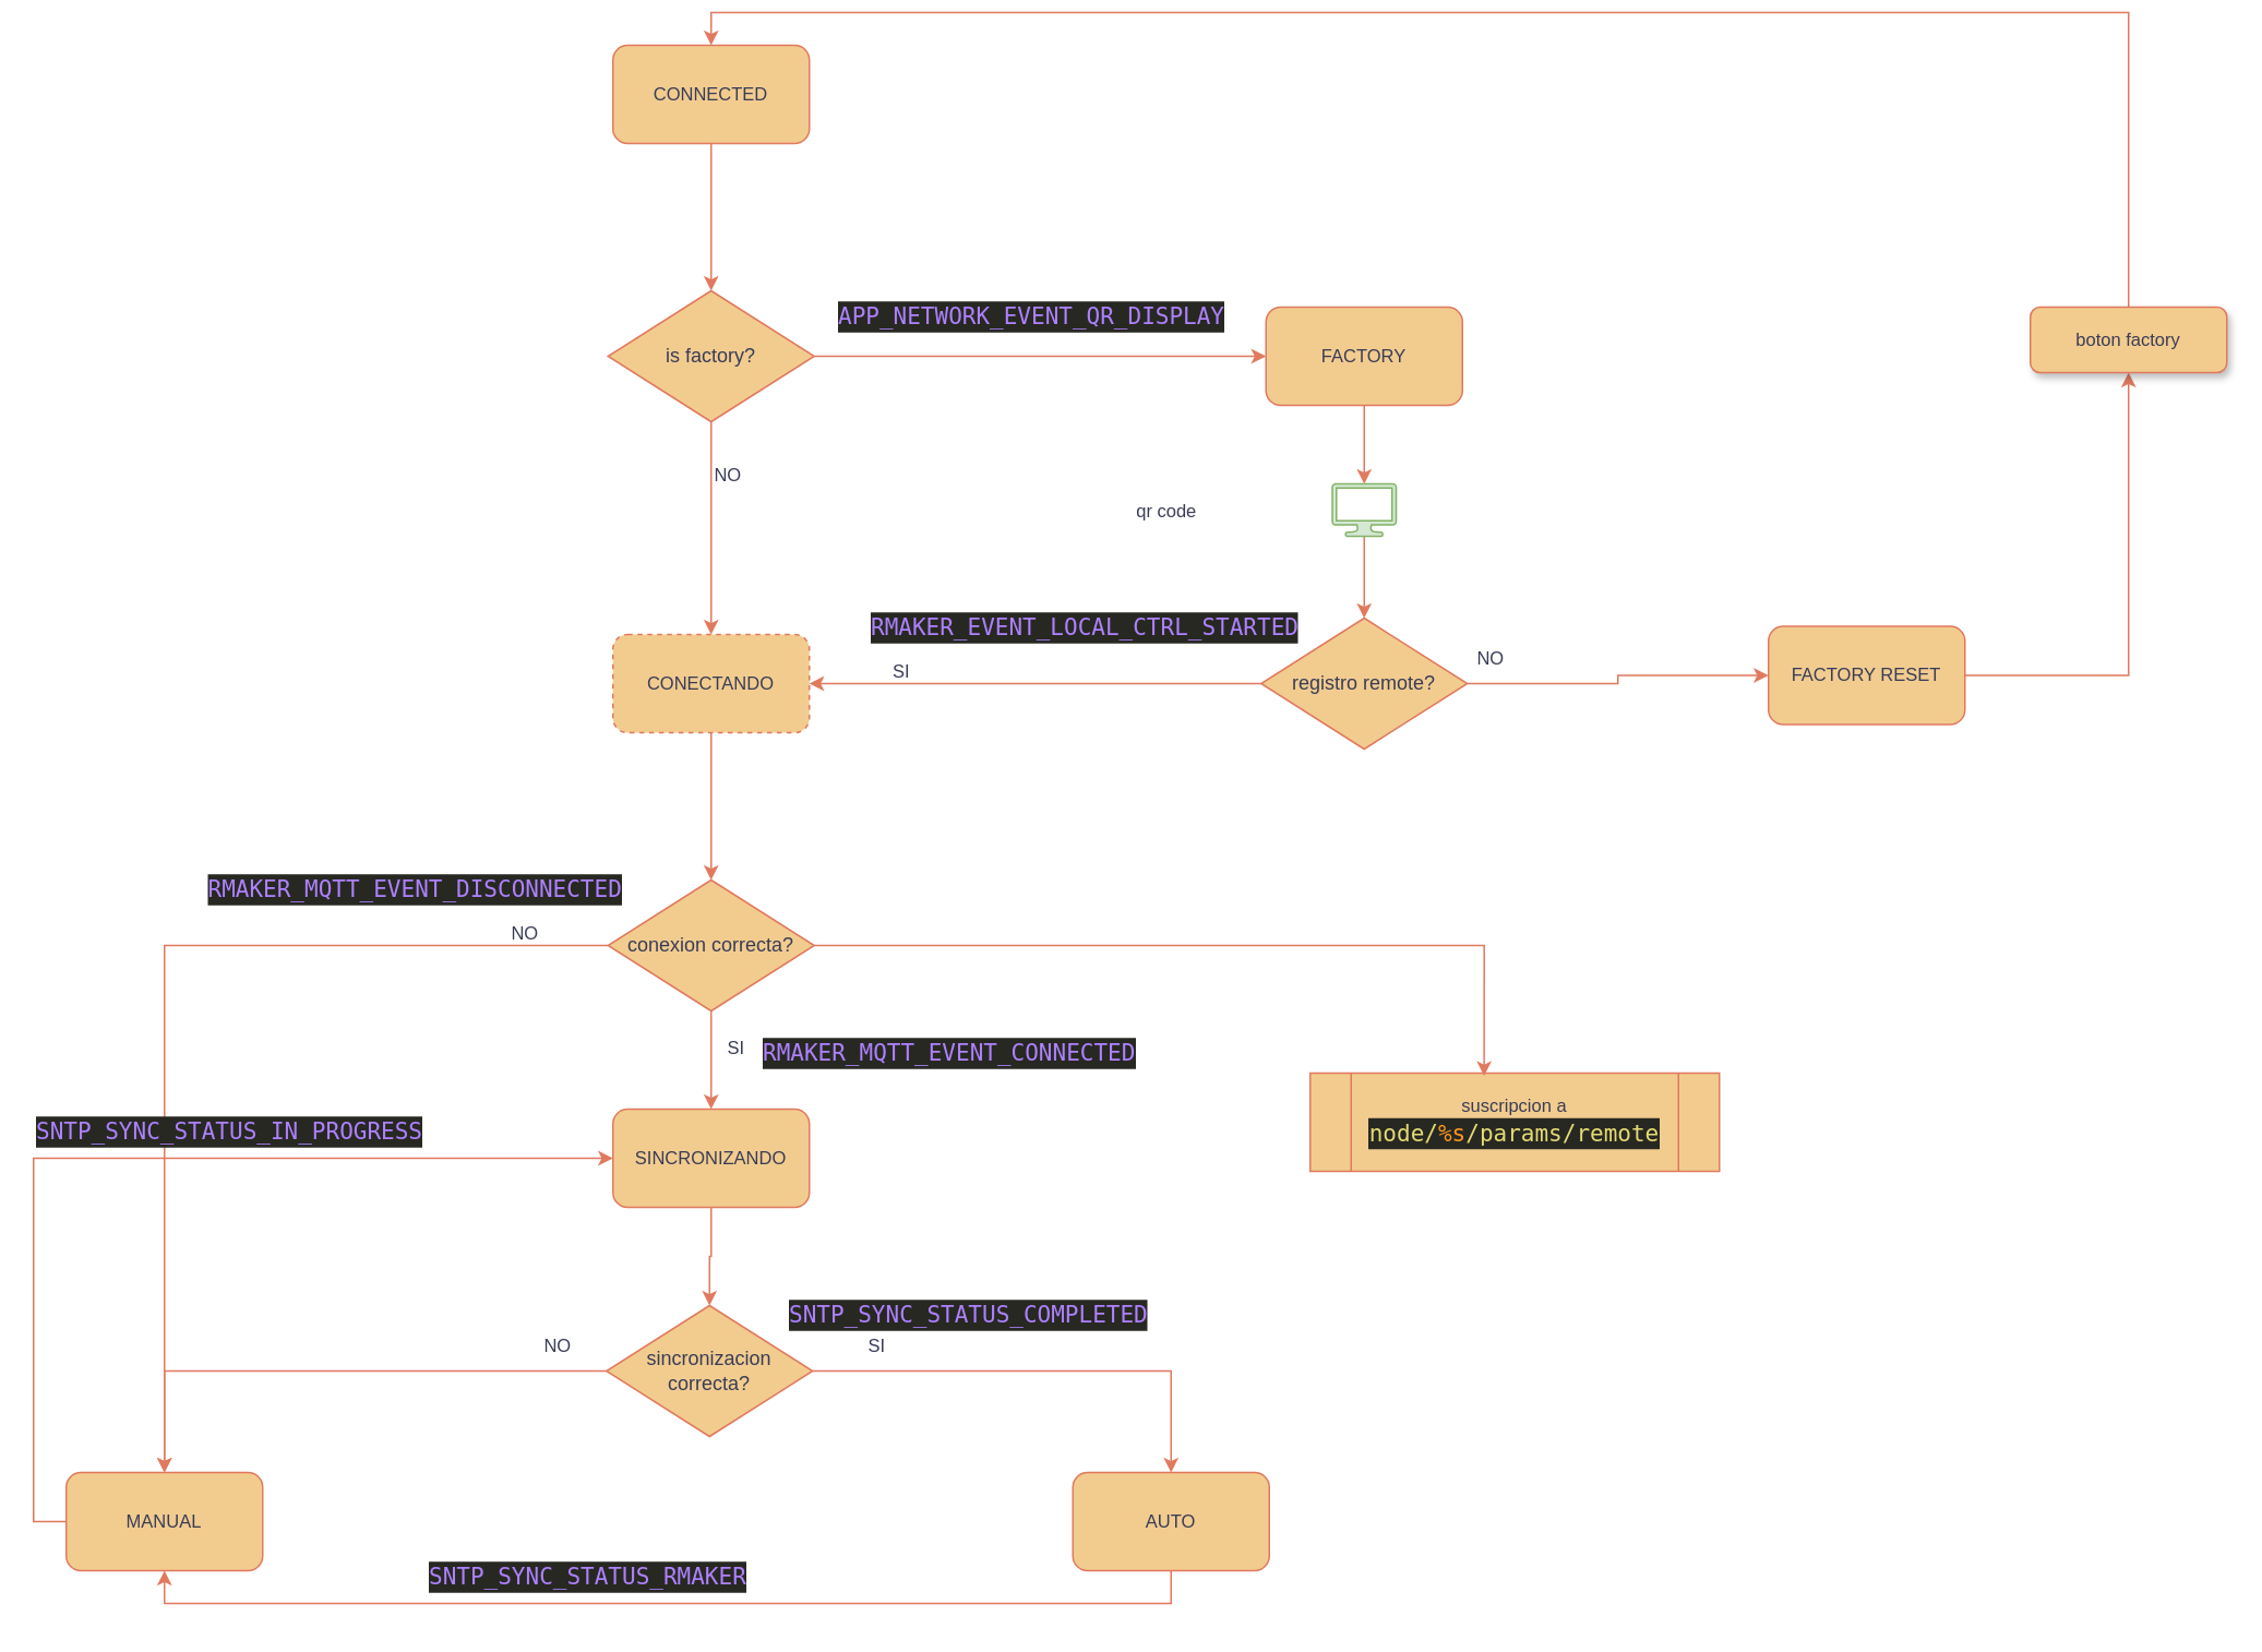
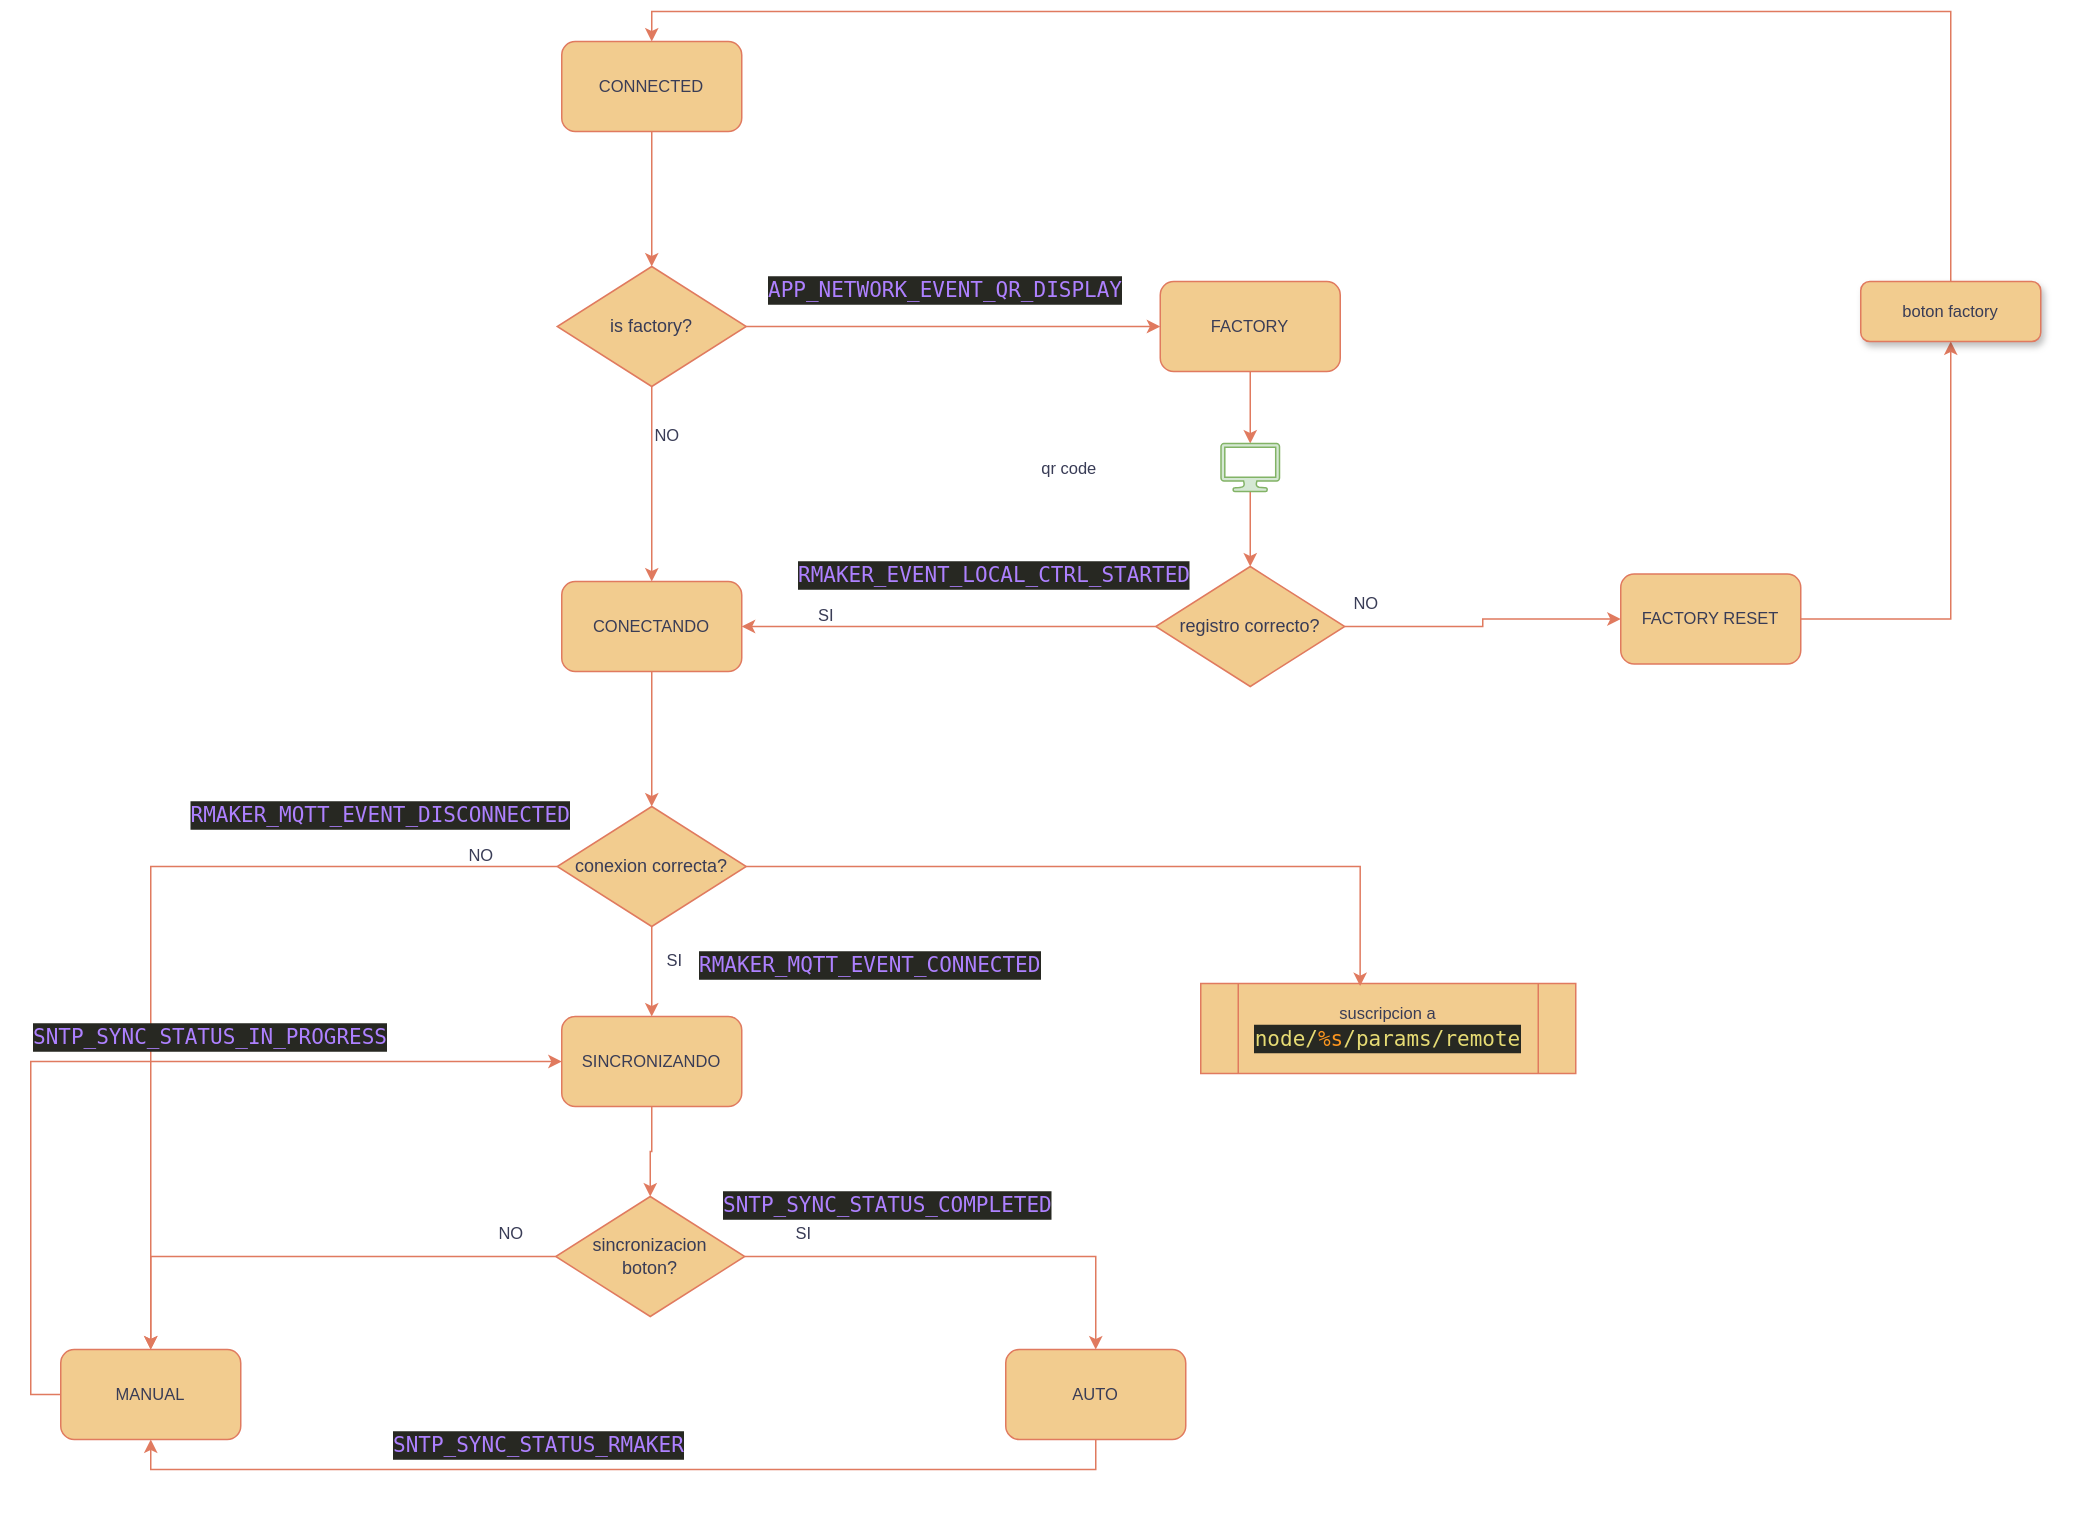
- <mxCell id="19" value="CONECTANDO" style="rounded=1;whiteSpace=wrap;html=1;fontFamily=Helvetica;fontSize=11;fontColor=#393C56;labelBackgroundColor=none;fillColor=#F2CC8F;strokeColor=#E07A5F;dashed=1;" vertex="1" parent="1"><mxGeometry x="374" y="380" width="120" height="60" as="geometry" /></mxCell>
+ <mxCell id="19" value="CONECTANDO" style="rounded=1;whiteSpace=wrap;html=1;fontFamily=Helvetica;fontSize=11;fontColor=#393C56;labelBackgroundColor=none;fillColor=#F2CC8F;strokeColor=#E07A5F;" vertex="1" parent="1"><mxGeometry x="374" y="380" width="120" height="60" as="geometry" /></mxCell>
- <mxCell id="7" value="registro remote?" style="rhombus;whiteSpace=wrap;html=1;labelBackgroundColor=none;fillColor=#F2CC8F;strokeColor=#E07A5F;fontColor=#393C56;" vertex="1" parent="1"><mxGeometry x="770" y="370" width="126" height="80" as="geometry" /></mxCell>
+ <mxCell id="7" value="registro correcto?" style="rhombus;whiteSpace=wrap;html=1;labelBackgroundColor=none;fillColor=#F2CC8F;strokeColor=#E07A5F;fontColor=#393C56;" vertex="1" parent="1"><mxGeometry x="770" y="370" width="126" height="80" as="geometry" /></mxCell>
- <mxCell id="13" value="sincronizacion&lt;div&gt;correcta?&lt;/div&gt;" style="rhombus;whiteSpace=wrap;html=1;labelBackgroundColor=none;fillColor=#F2CC8F;strokeColor=#E07A5F;fontColor=#393C56;" vertex="1" parent="1"><mxGeometry x="370" y="790" width="126" height="80" as="geometry" /></mxCell>
+ <mxCell id="13" value="sincronizacion&lt;div&gt;boton?&lt;/div&gt;" style="rhombus;whiteSpace=wrap;html=1;labelBackgroundColor=none;fillColor=#F2CC8F;strokeColor=#E07A5F;fontColor=#393C56;" vertex="1" parent="1"><mxGeometry x="370" y="790" width="126" height="80" as="geometry" /></mxCell>
- <mxCell id="34" value="AUTO" style="rounded=1;whiteSpace=wrap;html=1;fontFamily=Helvetica;fontSize=11;fontColor=#393C56;labelBackgroundColor=none;fillColor=#F2CC8F;strokeColor=#E07A5F;" vertex="1" parent="1"><mxGeometry x="655" y="892" width="120" height="60" as="geometry" /></mxCell>
+ <mxCell id="34" value="AUTO" style="rounded=1;whiteSpace=wrap;html=1;fontFamily=Helvetica;fontSize=11;fontColor=#393C56;labelBackgroundColor=none;fillColor=#F2CC8F;strokeColor=#E07A5F;" vertex="1" parent="1"><mxGeometry x="670" y="892" width="120" height="60" as="geometry" /></mxCell>
